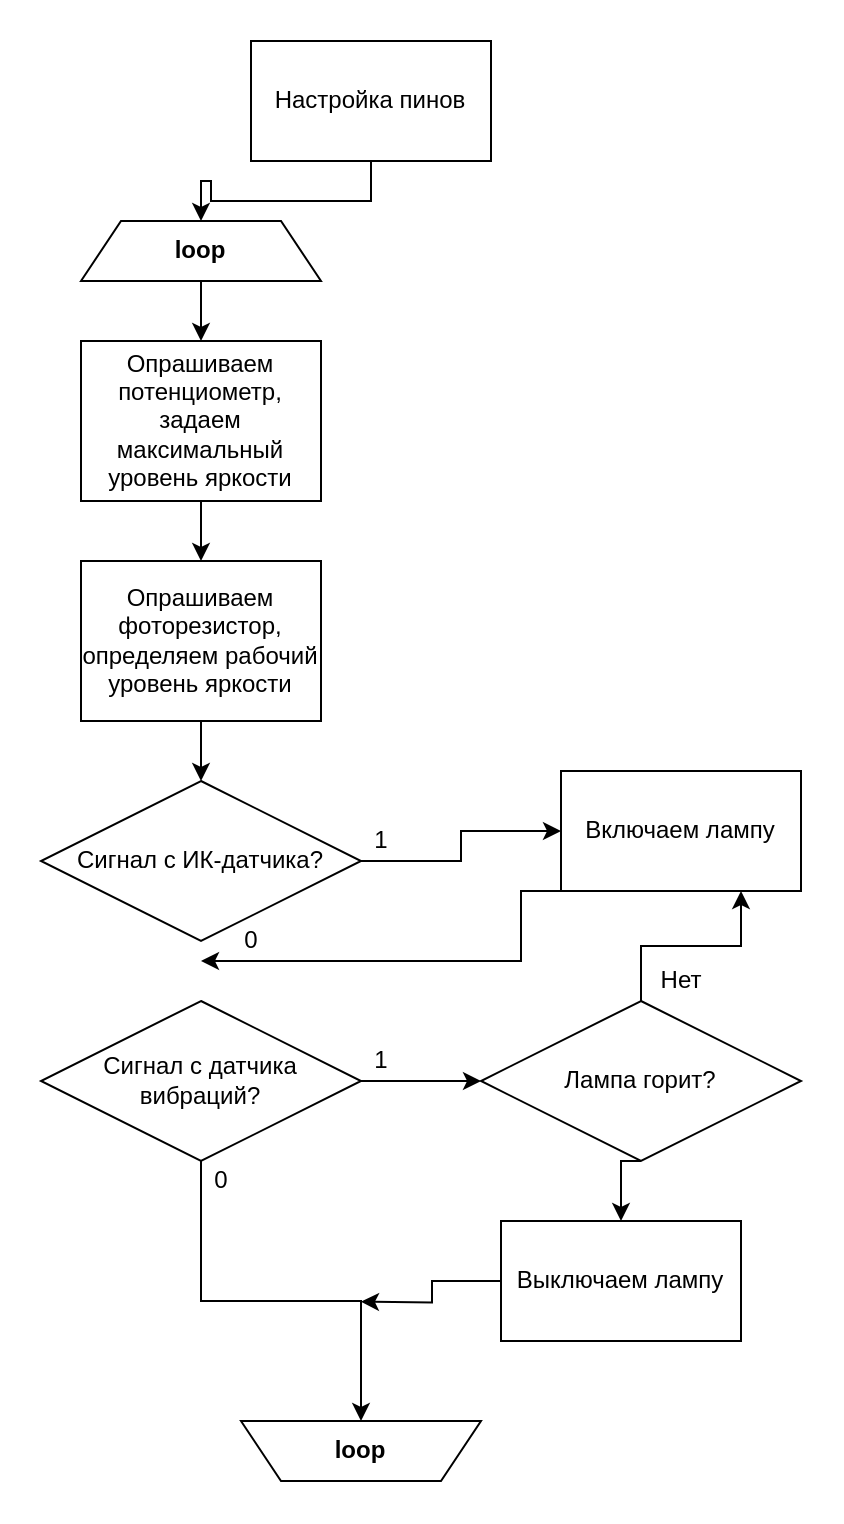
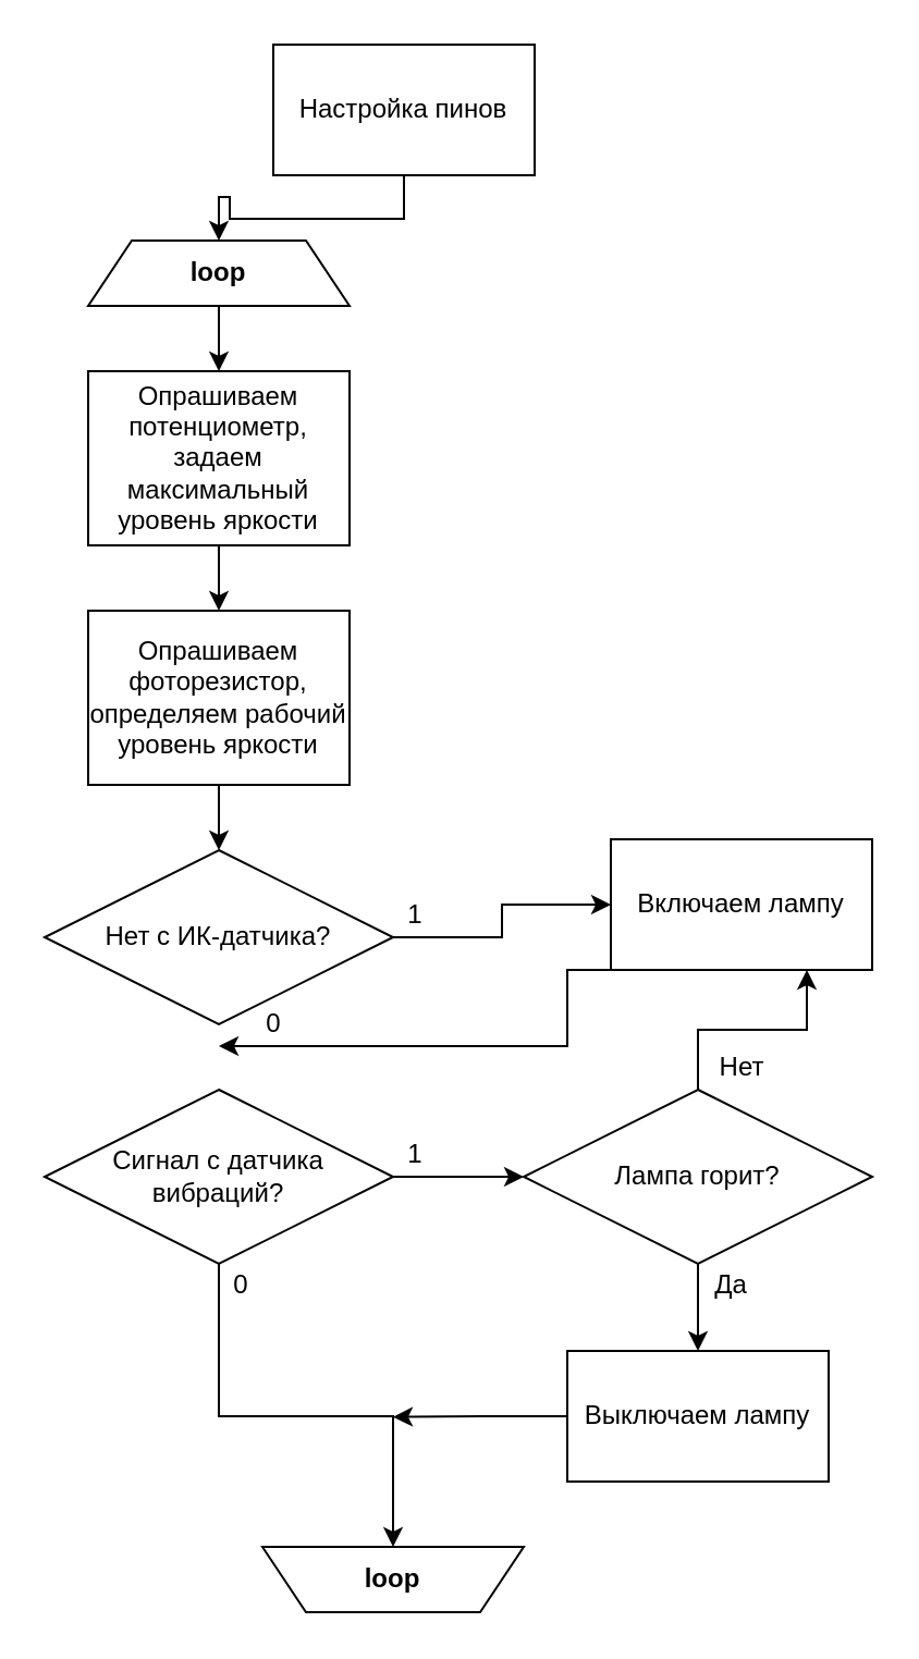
- <mxCell id="7" value="Сигнал с ИК-датчика?" style="rhombus;whiteSpace=wrap;html=1;" vertex="1" parent="1"><mxGeometry x="20" y="390" width="160" height="80" as="geometry" /></mxCell>
+ <mxCell id="7" value="Нет с ИК-датчика?" style="rhombus;whiteSpace=wrap;html=1;" vertex="1" parent="1"><mxGeometry x="20" y="390" width="160" height="80" as="geometry" /></mxCell>
+ <mxCell id="28" value="Да" style="text;html=1;align=center;verticalAlign=middle;resizable=0;points=[];autosize=1;strokeColor=none;fillColor=none;" vertex="1" parent="1"><mxGeometry x="320" y="580" width="30" height="20" as="geometry" /></mxCell>
- <mxCell id="21" value="Выключаем лампу" style="rounded=0;whiteSpace=wrap;html=1;" vertex="1" parent="1"><mxGeometry x="250" y="610" width="120" height="60" as="geometry" /></mxCell>
+ <mxCell id="21" value="Выключаем лампу" style="rounded=0;whiteSpace=wrap;html=1;" vertex="1" parent="1"><mxGeometry x="260" y="620" width="120" height="60" as="geometry" /></mxCell>
